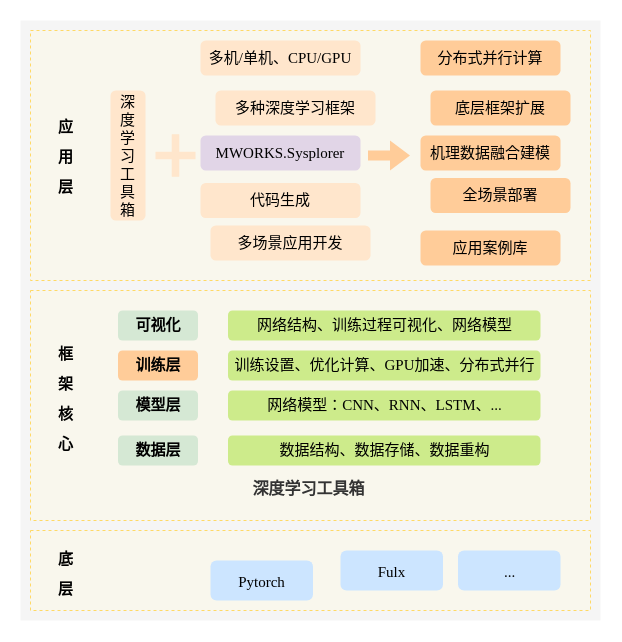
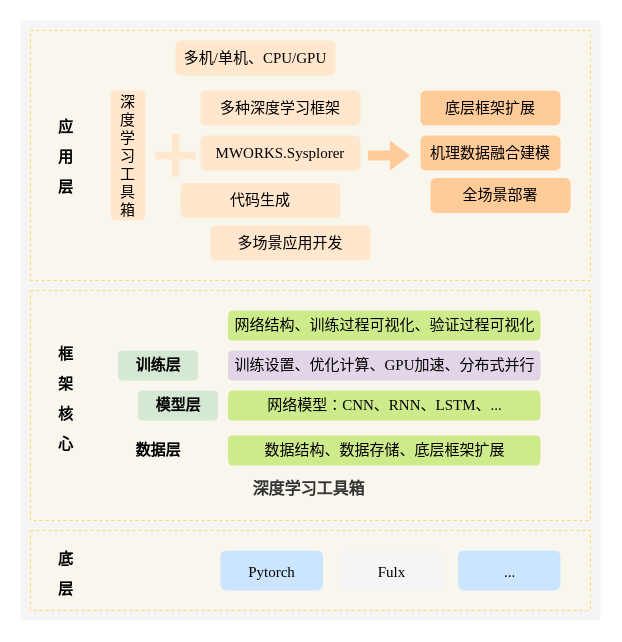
- <mxCell id="19" value="&lt;font style=&quot;font-size: 15px ; line-height: 300%&quot;&gt;&lt;span&gt;多机/单机、CPU/GPU&lt;/span&gt;&lt;/font&gt;" style="rounded=1;whiteSpace=wrap;html=1;fontSize=25;align=center;fillColor=#ffe6cc;strokeColor=none;fontFamily=Microsoft YaHei;fontStyle=0;labelBackgroundColor=none;" parent="1" vertex="1"><mxGeometry x="200" y="40" width="160" height="35" as="geometry" /></mxCell>
+ <mxCell id="19" value="&lt;font style=&quot;font-size: 15px ; line-height: 300%&quot;&gt;&lt;span&gt;多机/单机、CPU/GPU&lt;/span&gt;&lt;/font&gt;" style="rounded=1;whiteSpace=wrap;html=1;fontSize=25;align=center;fillColor=#ffe6cc;strokeColor=none;fontFamily=Microsoft YaHei;fontStyle=0;labelBackgroundColor=none;" parent="1" vertex="1"><mxGeometry x="175" y="40" width="160" height="35" as="geometry" /></mxCell>
- <mxCell id="20" value="&lt;font style=&quot;font-size: 15px ; line-height: 300%&quot;&gt;&lt;span&gt;分布式并行计算&lt;/span&gt;&lt;/font&gt;" style="rounded=1;whiteSpace=wrap;html=1;fontSize=25;align=center;fillColor=#ffcc99;strokeColor=none;fontFamily=Microsoft YaHei;fontStyle=0;labelBackgroundColor=none;" parent="1" vertex="1"><mxGeometry x="420" y="40" width="140" height="35" as="geometry" /></mxCell>
- <mxCell id="18" value="&lt;font style=&quot;font-size: 15px&quot;&gt;&lt;span style=&quot;line-height: 300%&quot;&gt;多种深度学习框架&lt;/span&gt;&lt;/font&gt;" style="rounded=1;whiteSpace=wrap;html=1;fontSize=25;align=center;fillColor=#ffe6cc;strokeColor=none;fontFamily=Microsoft YaHei;fontStyle=0;labelBackgroundColor=none;" parent="1" vertex="1"><mxGeometry x="215" y="90" width="160" height="35" as="geometry" /></mxCell>
+ <mxCell id="18" value="&lt;font style=&quot;font-size: 15px&quot;&gt;&lt;span style=&quot;line-height: 300%&quot;&gt;多种深度学习框架&lt;/span&gt;&lt;/font&gt;" style="rounded=1;whiteSpace=wrap;html=1;fontSize=25;align=center;fillColor=#ffe6cc;strokeColor=none;fontFamily=Microsoft YaHei;fontStyle=0;labelBackgroundColor=none;" parent="1" vertex="1"><mxGeometry x="200" y="90" width="160" height="35" as="geometry" /></mxCell>
- <mxCell id="21" value="&lt;font style=&quot;font-size: 15px ; line-height: 300%&quot;&gt;&lt;span&gt;底层框架扩展&lt;/span&gt;&lt;/font&gt;" style="rounded=1;whiteSpace=wrap;html=1;fontSize=25;align=center;fillColor=#ffcc99;strokeColor=none;fontFamily=Microsoft YaHei;fontStyle=0;labelBackgroundColor=none;" parent="1" vertex="1"><mxGeometry x="430" y="90" width="140" height="35" as="geometry" /></mxCell>
+ <mxCell id="21" value="&lt;font style=&quot;font-size: 15px ; line-height: 300%&quot;&gt;&lt;span&gt;底层框架扩展&lt;/span&gt;&lt;/font&gt;" style="rounded=1;whiteSpace=wrap;html=1;fontSize=25;align=center;fillColor=#ffcc99;strokeColor=none;fontFamily=Microsoft YaHei;fontStyle=0;labelBackgroundColor=none;" parent="1" vertex="1"><mxGeometry x="420" y="90" width="140" height="35" as="geometry" /></mxCell>
- <mxCell id="12" value="&lt;font style=&quot;font-size: 15px ; line-height: 300%&quot;&gt;&lt;span&gt;MWORKS.Sysplorer&lt;/span&gt;&lt;/font&gt;" style="rounded=1;whiteSpace=wrap;html=1;fontSize=25;align=center;fillColor=#e1d5e7;strokeColor=none;fontFamily=Microsoft YaHei;fontStyle=0;labelBackgroundColor=none;" parent="1" vertex="1"><mxGeometry x="200" y="135" width="160" height="35" as="geometry" /></mxCell>
+ <mxCell id="12" value="&lt;font style=&quot;font-size: 15px ; line-height: 300%&quot;&gt;&lt;span&gt;MWORKS.Sysplorer&lt;/span&gt;&lt;/font&gt;" style="rounded=1;whiteSpace=wrap;html=1;fontSize=25;align=center;fillColor=#ffe6cc;strokeColor=none;fontFamily=Microsoft YaHei;fontStyle=0;labelBackgroundColor=none;" parent="1" vertex="1"><mxGeometry x="200" y="135" width="160" height="35" as="geometry" /></mxCell>
- <mxCell id="13" value="&lt;font style=&quot;font-size: 15px&quot;&gt;&lt;span style=&quot;line-height: 300%&quot;&gt;代码生成&lt;/span&gt;&lt;/font&gt;" style="rounded=1;whiteSpace=wrap;html=1;fontSize=25;align=center;fillColor=#ffe6cc;strokeColor=none;fontFamily=Microsoft YaHei;fontStyle=0;labelBackgroundColor=none;" parent="1" vertex="1"><mxGeometry x="200" y="182.5" width="160" height="35" as="geometry" /></mxCell>
+ <mxCell id="13" value="&lt;font style=&quot;font-size: 15px&quot;&gt;&lt;span style=&quot;line-height: 300%&quot;&gt;代码生成&lt;/span&gt;&lt;/font&gt;" style="rounded=1;whiteSpace=wrap;html=1;fontSize=25;align=center;fillColor=#ffe6cc;strokeColor=none;fontFamily=Microsoft YaHei;fontStyle=0;labelBackgroundColor=none;" parent="1" vertex="1"><mxGeometry x="180" y="182.5" width="160" height="35" as="geometry" /></mxCell>
- <mxCell id="17" value="&lt;font style=&quot;font-size: 15px&quot;&gt;&lt;span style=&quot;line-height: 300%&quot;&gt;应用案例库&lt;/span&gt;&lt;/font&gt;" style="rounded=1;whiteSpace=wrap;html=1;fontSize=25;align=center;fillColor=#ffcc99;strokeColor=none;fontFamily=Microsoft YaHei;fontStyle=0;labelBackgroundColor=none;" parent="1" vertex="1"><mxGeometry x="420" y="230" width="140" height="35" as="geometry" /></mxCell>
- <mxCell id="23" value="&lt;font style=&quot;font-size: 15px&quot;&gt;&lt;span style=&quot;line-height: 300%&quot;&gt;&lt;b&gt;可视化&lt;/b&gt;&lt;/span&gt;&lt;/font&gt;" style="rounded=1;whiteSpace=wrap;html=1;fontSize=25;fillColor=#d5e8d4;strokeColor=none;fontFamily=Microsoft YaHei;fontStyle=0;labelBackgroundColor=none;" parent="1" vertex="1"><mxGeometry x="117.5" y="310" width="80" height="30" as="geometry" /></mxCell>
- <mxCell id="27" value="&lt;span style=&quot;font-size: 15px&quot;&gt;&lt;span style=&quot;line-height: 300%&quot;&gt;网络结构、训练过&lt;/span&gt;&lt;span style=&quot;line-height: 300%&quot;&gt;&lt;span&gt;程可视化、网络模型&lt;/span&gt;&lt;/span&gt;&lt;/span&gt;" style="rounded=1;whiteSpace=wrap;html=1;fontSize=25;fillColor=#cdeb8b;strokeColor=none;fontFamily=Microsoft YaHei;fontStyle=0;labelBackgroundColor=none;" parent="1" vertex="1"><mxGeometry x="227.5" y="310" width="312.5" height="30" as="geometry" /></mxCell>
+ <mxCell id="27" value="&lt;span style=&quot;font-size: 15px&quot;&gt;&lt;span style=&quot;line-height: 300%&quot;&gt;网络结构、训练过&lt;/span&gt;&lt;span style=&quot;line-height: 300%&quot;&gt;&lt;span&gt;程可视化、验证过程可视化&lt;/span&gt;&lt;/span&gt;&lt;/span&gt;" style="rounded=1;whiteSpace=wrap;html=1;fontSize=25;fillColor=#cdeb8b;strokeColor=none;fontFamily=Microsoft YaHei;fontStyle=0;labelBackgroundColor=none;" parent="1" vertex="1"><mxGeometry x="227.5" y="310" width="312.5" height="30" as="geometry" /></mxCell>
- <mxCell id="24" value="&lt;font style=&quot;font-size: 15px&quot;&gt;&lt;span style=&quot;line-height: 300%&quot;&gt;&lt;b&gt;训练层&lt;/b&gt;&lt;/span&gt;&lt;/font&gt;" style="rounded=1;whiteSpace=wrap;html=1;fontSize=25;fillColor=#ffcc99;strokeColor=none;fontFamily=Microsoft YaHei;fontStyle=0;labelBackgroundColor=none;" parent="1" vertex="1"><mxGeometry x="117.5" y="350" width="80" height="30" as="geometry" /></mxCell>
+ <mxCell id="24" value="&lt;font style=&quot;font-size: 15px&quot;&gt;&lt;span style=&quot;line-height: 300%&quot;&gt;&lt;b&gt;训练层&lt;/b&gt;&lt;/span&gt;&lt;/font&gt;" style="rounded=1;whiteSpace=wrap;html=1;fontSize=25;fillColor=#d5e8d4;strokeColor=none;fontFamily=Microsoft YaHei;fontStyle=0;labelBackgroundColor=none;" parent="1" vertex="1"><mxGeometry x="117.5" y="350" width="80" height="30" as="geometry" /></mxCell>
- <mxCell id="22" value="&lt;span style=&quot;font-size: 15px&quot;&gt;&lt;span style=&quot;line-height: 300%&quot;&gt;训练设置、优化计算、GPU加速、分布式并行&lt;/span&gt;&lt;/span&gt;" style="rounded=1;whiteSpace=wrap;html=1;fontSize=25;fillColor=#cdeb8b;strokeColor=none;fontFamily=Microsoft YaHei;fontStyle=0;labelBackgroundColor=none;" parent="1" vertex="1"><mxGeometry x="227.5" y="350" width="312.5" height="30" as="geometry" /></mxCell>
+ <mxCell id="22" value="&lt;span style=&quot;font-size: 15px&quot;&gt;&lt;span style=&quot;line-height: 300%&quot;&gt;训练设置、优化计算、GPU加速、分布式并行&lt;/span&gt;&lt;/span&gt;" style="rounded=1;whiteSpace=wrap;html=1;fontSize=25;fillColor=#e1d5e7;strokeColor=none;fontFamily=Microsoft YaHei;fontStyle=0;labelBackgroundColor=none;" parent="1" vertex="1"><mxGeometry x="227.5" y="350" width="312.5" height="30" as="geometry" /></mxCell>
- <mxCell id="25" value="&lt;font style=&quot;font-size: 15px&quot;&gt;&lt;span style=&quot;line-height: 300%&quot;&gt;&lt;b&gt;模型层&lt;/b&gt;&lt;/span&gt;&lt;/font&gt;" style="rounded=1;whiteSpace=wrap;html=1;fontSize=25;fillColor=#d5e8d4;strokeColor=none;fontFamily=Microsoft YaHei;fontStyle=0;labelBackgroundColor=none;" parent="1" vertex="1"><mxGeometry x="117.5" y="390" width="80" height="30" as="geometry" /></mxCell>
+ <mxCell id="25" value="&lt;font style=&quot;font-size: 15px&quot;&gt;&lt;span style=&quot;line-height: 300%&quot;&gt;&lt;b&gt;模型层&lt;/b&gt;&lt;/span&gt;&lt;/font&gt;" style="rounded=1;whiteSpace=wrap;html=1;fontSize=25;fillColor=#d5e8d4;strokeColor=none;fontFamily=Microsoft YaHei;fontStyle=0;labelBackgroundColor=none;" parent="1" vertex="1"><mxGeometry x="137.5" y="390" width="80" height="30" as="geometry" /></mxCell>
- <mxCell id="26" value="&lt;font style=&quot;font-size: 15px&quot;&gt;&lt;span style=&quot;line-height: 300%&quot;&gt;&lt;b&gt;数据层&lt;/b&gt;&lt;/span&gt;&lt;/font&gt;" style="rounded=1;whiteSpace=wrap;html=1;fontSize=25;align=center;fillColor=#d5e8d4;strokeColor=none;fontFamily=Microsoft YaHei;fontStyle=0;labelBackgroundColor=none;" parent="1" vertex="1"><mxGeometry x="117.5" y="435" width="80" height="30" as="geometry" /></mxCell>
+ <mxCell id="26" value="&lt;font style=&quot;font-size: 15px&quot;&gt;&lt;span style=&quot;line-height: 300%&quot;&gt;&lt;b&gt;数据层&lt;/b&gt;&lt;/span&gt;&lt;/font&gt;" style="rounded=1;whiteSpace=wrap;html=1;fontSize=25;align=center;fillColor=#f9f7ed;strokeColor=none;fontFamily=Microsoft YaHei;fontStyle=0;labelBackgroundColor=none;" parent="1" vertex="1"><mxGeometry x="117.5" y="435" width="80" height="30" as="geometry" /></mxCell>
- <mxCell id="29" value="&lt;span style=&quot;font-size: 15px&quot;&gt;&lt;span style=&quot;line-height: 300%&quot;&gt;数据结构、数据存储、数据重构&lt;/span&gt;&lt;/span&gt;" style="rounded=1;whiteSpace=wrap;html=1;fontSize=25;fillColor=#cdeb8b;strokeColor=none;fontFamily=Microsoft YaHei;fontStyle=0;labelBackgroundColor=none;" parent="1" vertex="1"><mxGeometry x="227.5" y="435" width="312.5" height="30" as="geometry" /></mxCell>
+ <mxCell id="29" value="&lt;span style=&quot;font-size: 15px&quot;&gt;&lt;span style=&quot;line-height: 300%&quot;&gt;数据结构、数据存储、底层框架扩展&lt;/span&gt;&lt;/span&gt;" style="rounded=1;whiteSpace=wrap;html=1;fontSize=25;fillColor=#cdeb8b;strokeColor=none;fontFamily=Microsoft YaHei;fontStyle=0;labelBackgroundColor=none;" parent="1" vertex="1"><mxGeometry x="227.5" y="435" width="312.5" height="30" as="geometry" /></mxCell>
- <mxCell id="33" value="&lt;font style=&quot;font-size: 15px ; line-height: 200%&quot;&gt;Fulx&lt;/font&gt;" style="rounded=1;whiteSpace=wrap;html=1;fontSize=25;fontStyle=0;fillColor=#cce5ff;strokeColor=none;fontFamily=Microsoft YaHei;labelBackgroundColor=none;" parent="1" vertex="1"><mxGeometry x="340" y="550" width="102.5" height="40" as="geometry" /></mxCell>
+ <mxCell id="33" value="&lt;font style=&quot;font-size: 15px ; line-height: 200%&quot;&gt;Fulx&lt;/font&gt;" style="rounded=1;whiteSpace=wrap;html=1;fontSize=25;fontStyle=0;fillColor=#f5f5f5;strokeColor=none;fontFamily=Microsoft YaHei;labelBackgroundColor=none;" parent="1" vertex="1"><mxGeometry x="340" y="550" width="102.5" height="40" as="geometry" /></mxCell>
- <mxCell id="32" value="&lt;font style=&quot;font-size: 15px ; line-height: 200%&quot;&gt;Pytorch&lt;/font&gt;" style="rounded=1;whiteSpace=wrap;html=1;fontSize=25;fontStyle=0;fillColor=#cce5ff;strokeColor=none;fontFamily=Microsoft YaHei;labelBackgroundColor=none;" parent="1" vertex="1"><mxGeometry x="210" y="560" width="102.5" height="40" as="geometry" /></mxCell>
+ <mxCell id="32" value="&lt;font style=&quot;font-size: 15px ; line-height: 200%&quot;&gt;Pytorch&lt;/font&gt;" style="rounded=1;whiteSpace=wrap;html=1;fontSize=25;fontStyle=0;fillColor=#cce5ff;strokeColor=none;fontFamily=Microsoft YaHei;labelBackgroundColor=none;" parent="1" vertex="1"><mxGeometry x="220" y="550" width="102.5" height="40" as="geometry" /></mxCell>
